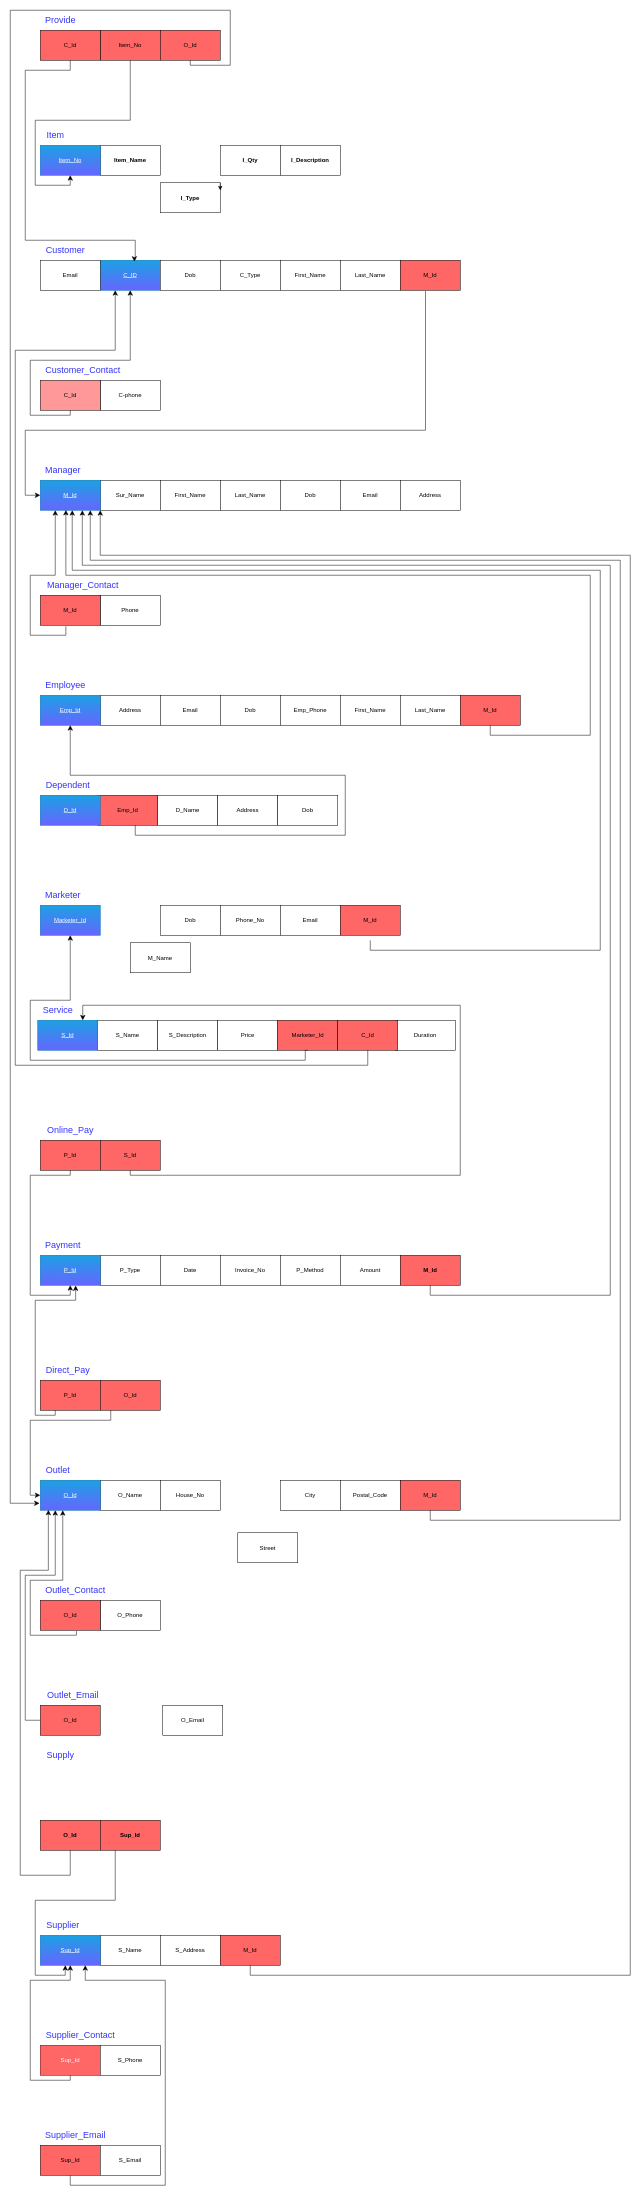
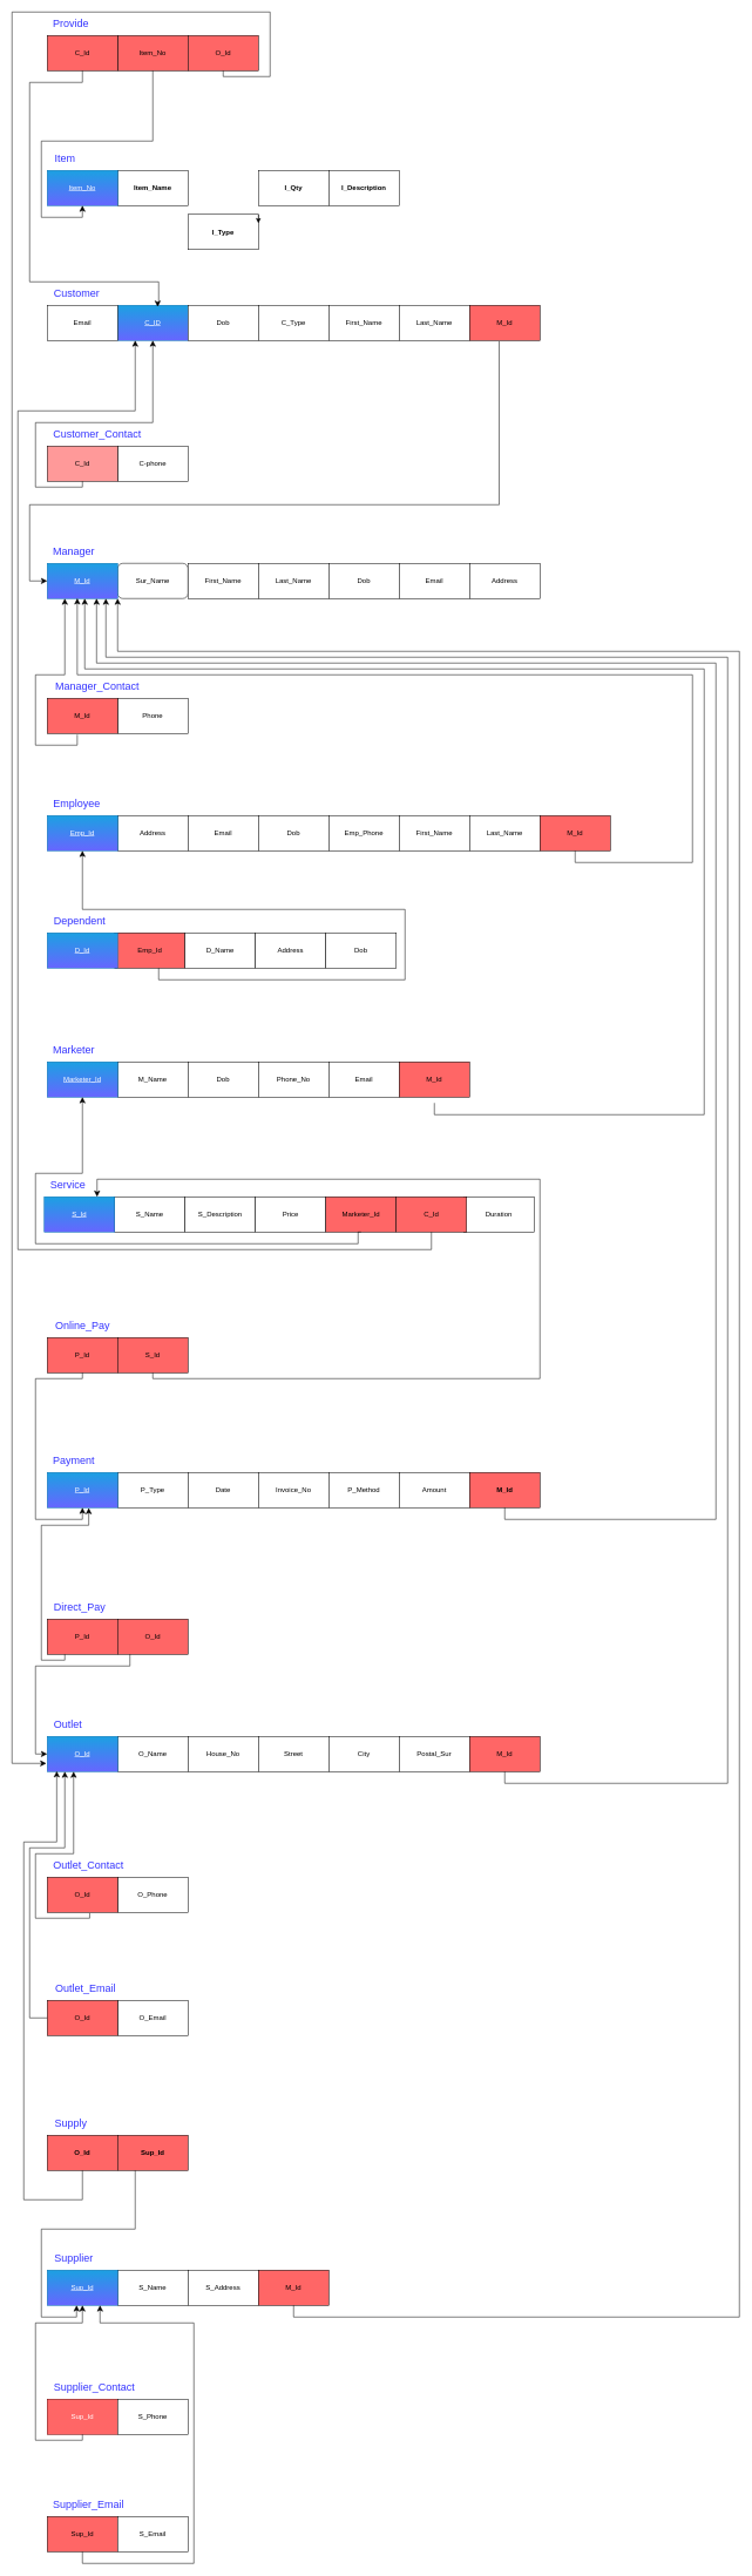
- <mxCell id="24" value="Sur_Name" style="rounded=0;whiteSpace=wrap;html=1;" parent="1" vertex="1"><mxGeometry x="200" y="960" width="120" height="60" as="geometry" /></mxCell>
+ <mxCell id="24" value="Sur_Name" style="whiteSpace=wrap;html=1;rounded=1;" parent="1" vertex="1"><mxGeometry x="200" y="960" width="120" height="60" as="geometry" /></mxCell>
- <mxCell id="49" value="M_Name" style="rounded=0;whiteSpace=wrap;html=1;" parent="1" vertex="1"><mxGeometry x="260" y="1885" width="120" height="60" as="geometry" /></mxCell>
+ <mxCell id="49" value="M_Name" style="rounded=0;whiteSpace=wrap;html=1;" parent="1" vertex="1"><mxGeometry x="200" y="1810" width="120" height="60" as="geometry" /></mxCell>
- <mxCell id="82" value="Postal_Code" style="rounded=0;whiteSpace=wrap;html=1;" parent="1" vertex="1"><mxGeometry x="680" y="2960" width="120" height="60" as="geometry" /></mxCell>
+ <mxCell id="82" value="Postal_Sur" style="rounded=0;whiteSpace=wrap;html=1;" parent="1" vertex="1"><mxGeometry x="680" y="2960" width="120" height="60" as="geometry" /></mxCell>
- <mxCell id="80" value="Street" style="rounded=0;whiteSpace=wrap;html=1;" parent="1" vertex="1"><mxGeometry x="475" y="3065" width="120" height="60" as="geometry" /></mxCell>
+ <mxCell id="80" value="Street" style="rounded=0;whiteSpace=wrap;html=1;" parent="1" vertex="1"><mxGeometry x="440" y="2960" width="120" height="60" as="geometry" /></mxCell>
- <mxCell id="87" value="O_Email" style="rounded=0;whiteSpace=wrap;html=1;" parent="1" vertex="1"><mxGeometry x="325" y="3410" width="120" height="60" as="geometry" /></mxCell>
+ <mxCell id="87" value="O_Email" style="rounded=0;whiteSpace=wrap;html=1;" parent="1" vertex="1"><mxGeometry x="200" y="3410" width="120" height="60" as="geometry" /></mxCell>
- <mxCell id="94" value="&lt;font color=&quot;#3333ff&quot; style=&quot;font-size: 18px;&quot;&gt;Supply&lt;/font&gt;" style="text;html=1;align=center;verticalAlign=middle;resizable=0;points=[];autosize=1;strokeColor=none;fillColor=none;" parent="1" vertex="1"><mxGeometry x="80" y="3490" width="80" height="40" as="geometry" /></mxCell>
+ <mxCell id="94" value="&lt;font color=&quot;#3333ff&quot; style=&quot;font-size: 18px;&quot;&gt;Supply&lt;/font&gt;" style="text;html=1;align=center;verticalAlign=middle;resizable=0;points=[];autosize=1;strokeColor=none;fillColor=none;" parent="1" vertex="1"><mxGeometry x="80" y="3600" width="80" height="40" as="geometry" /></mxCell>
